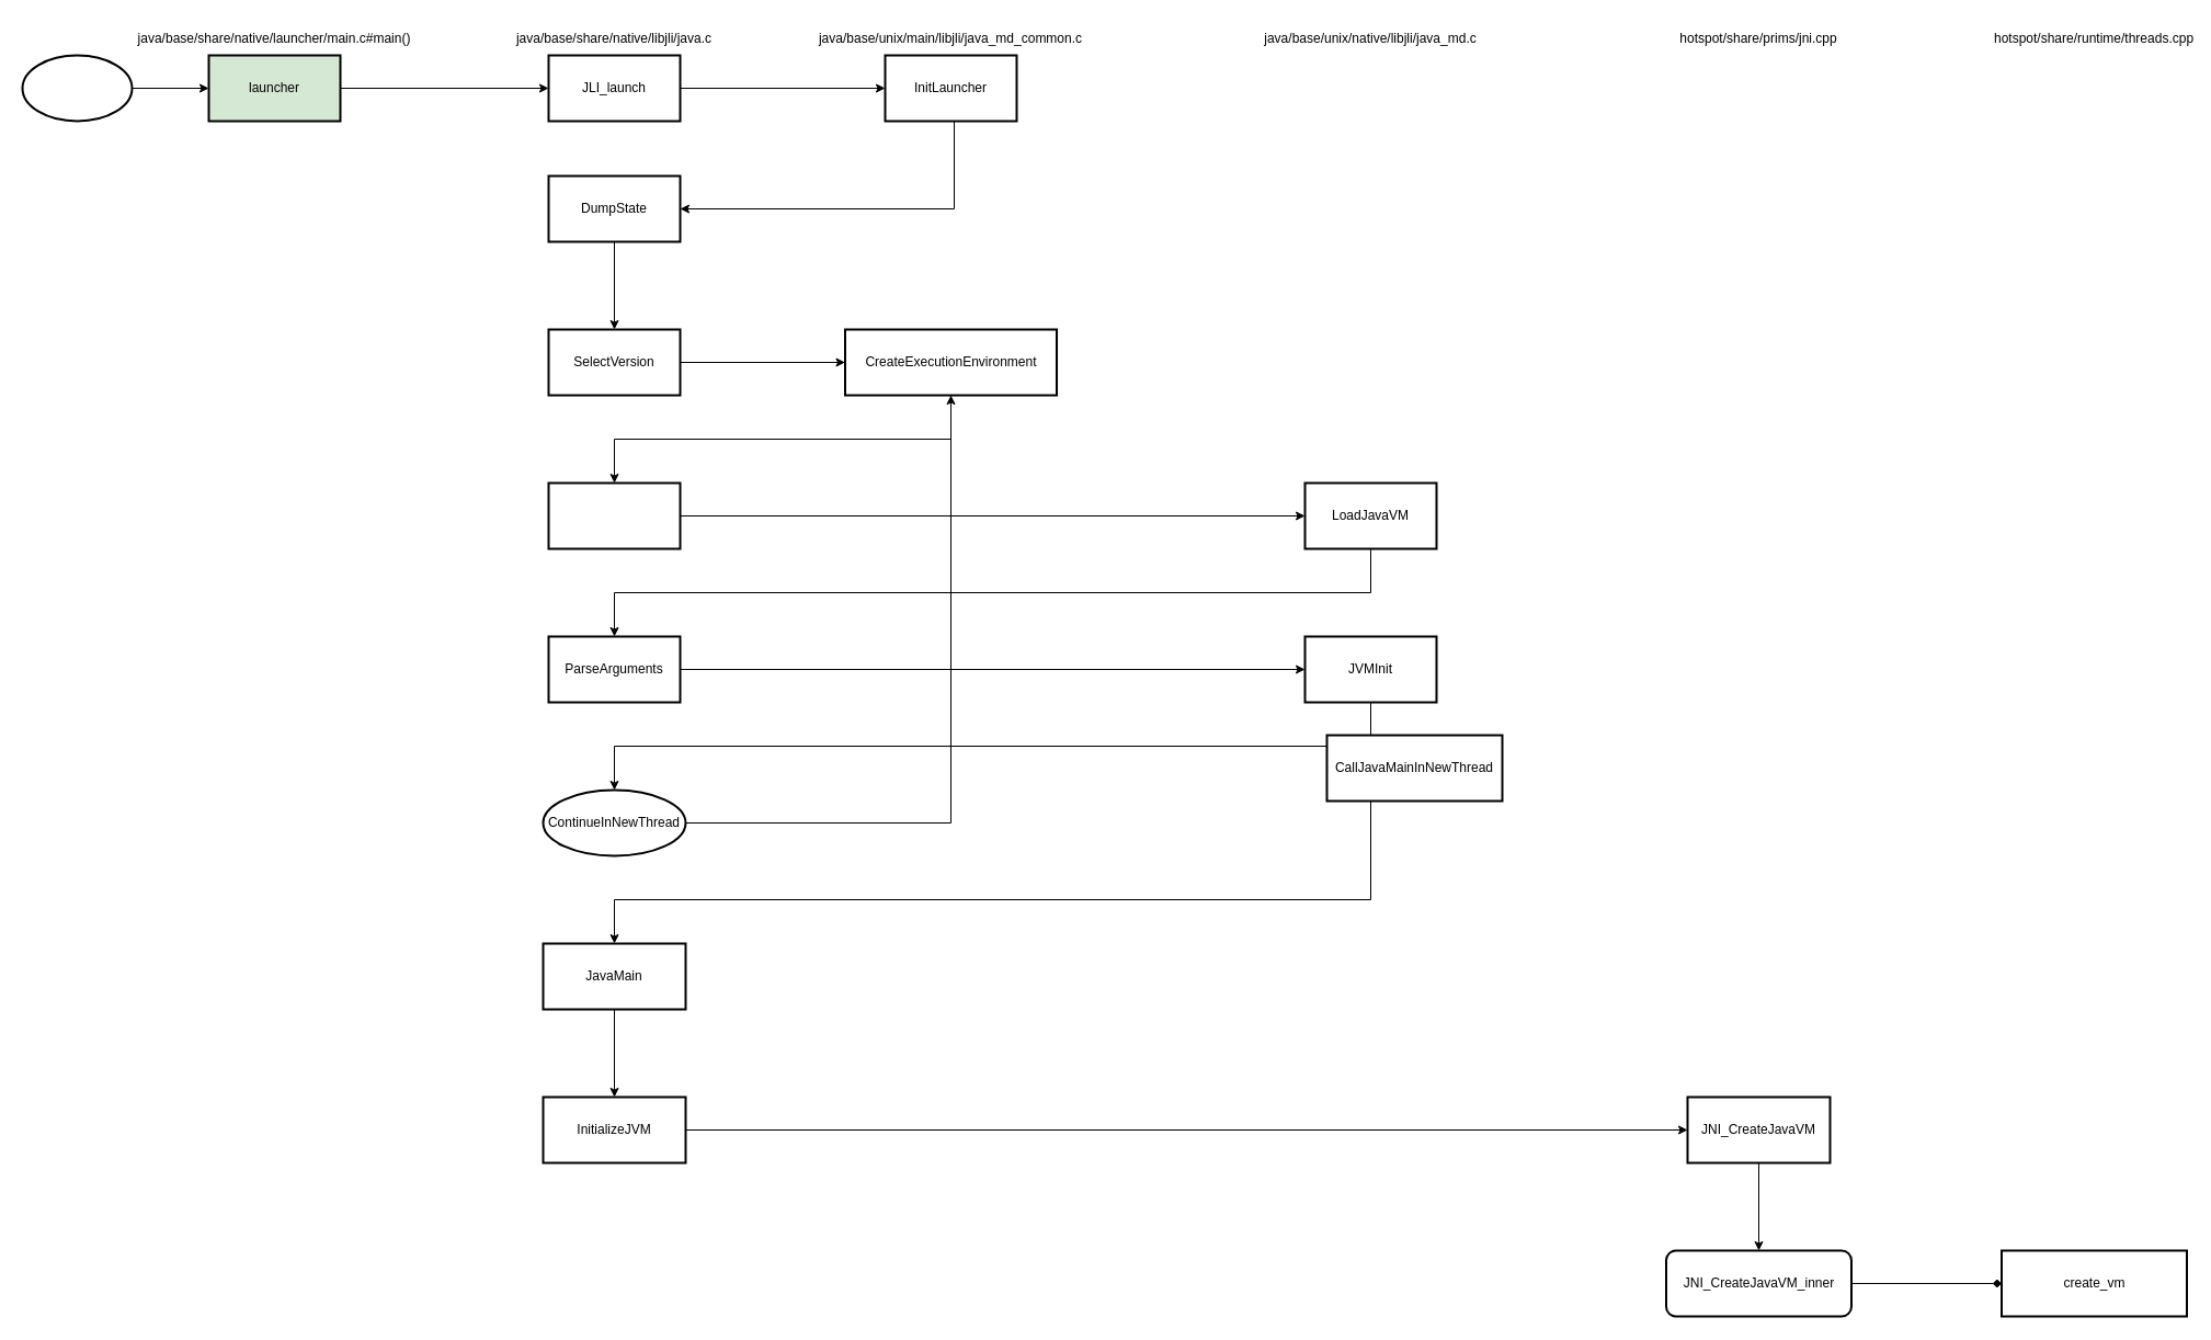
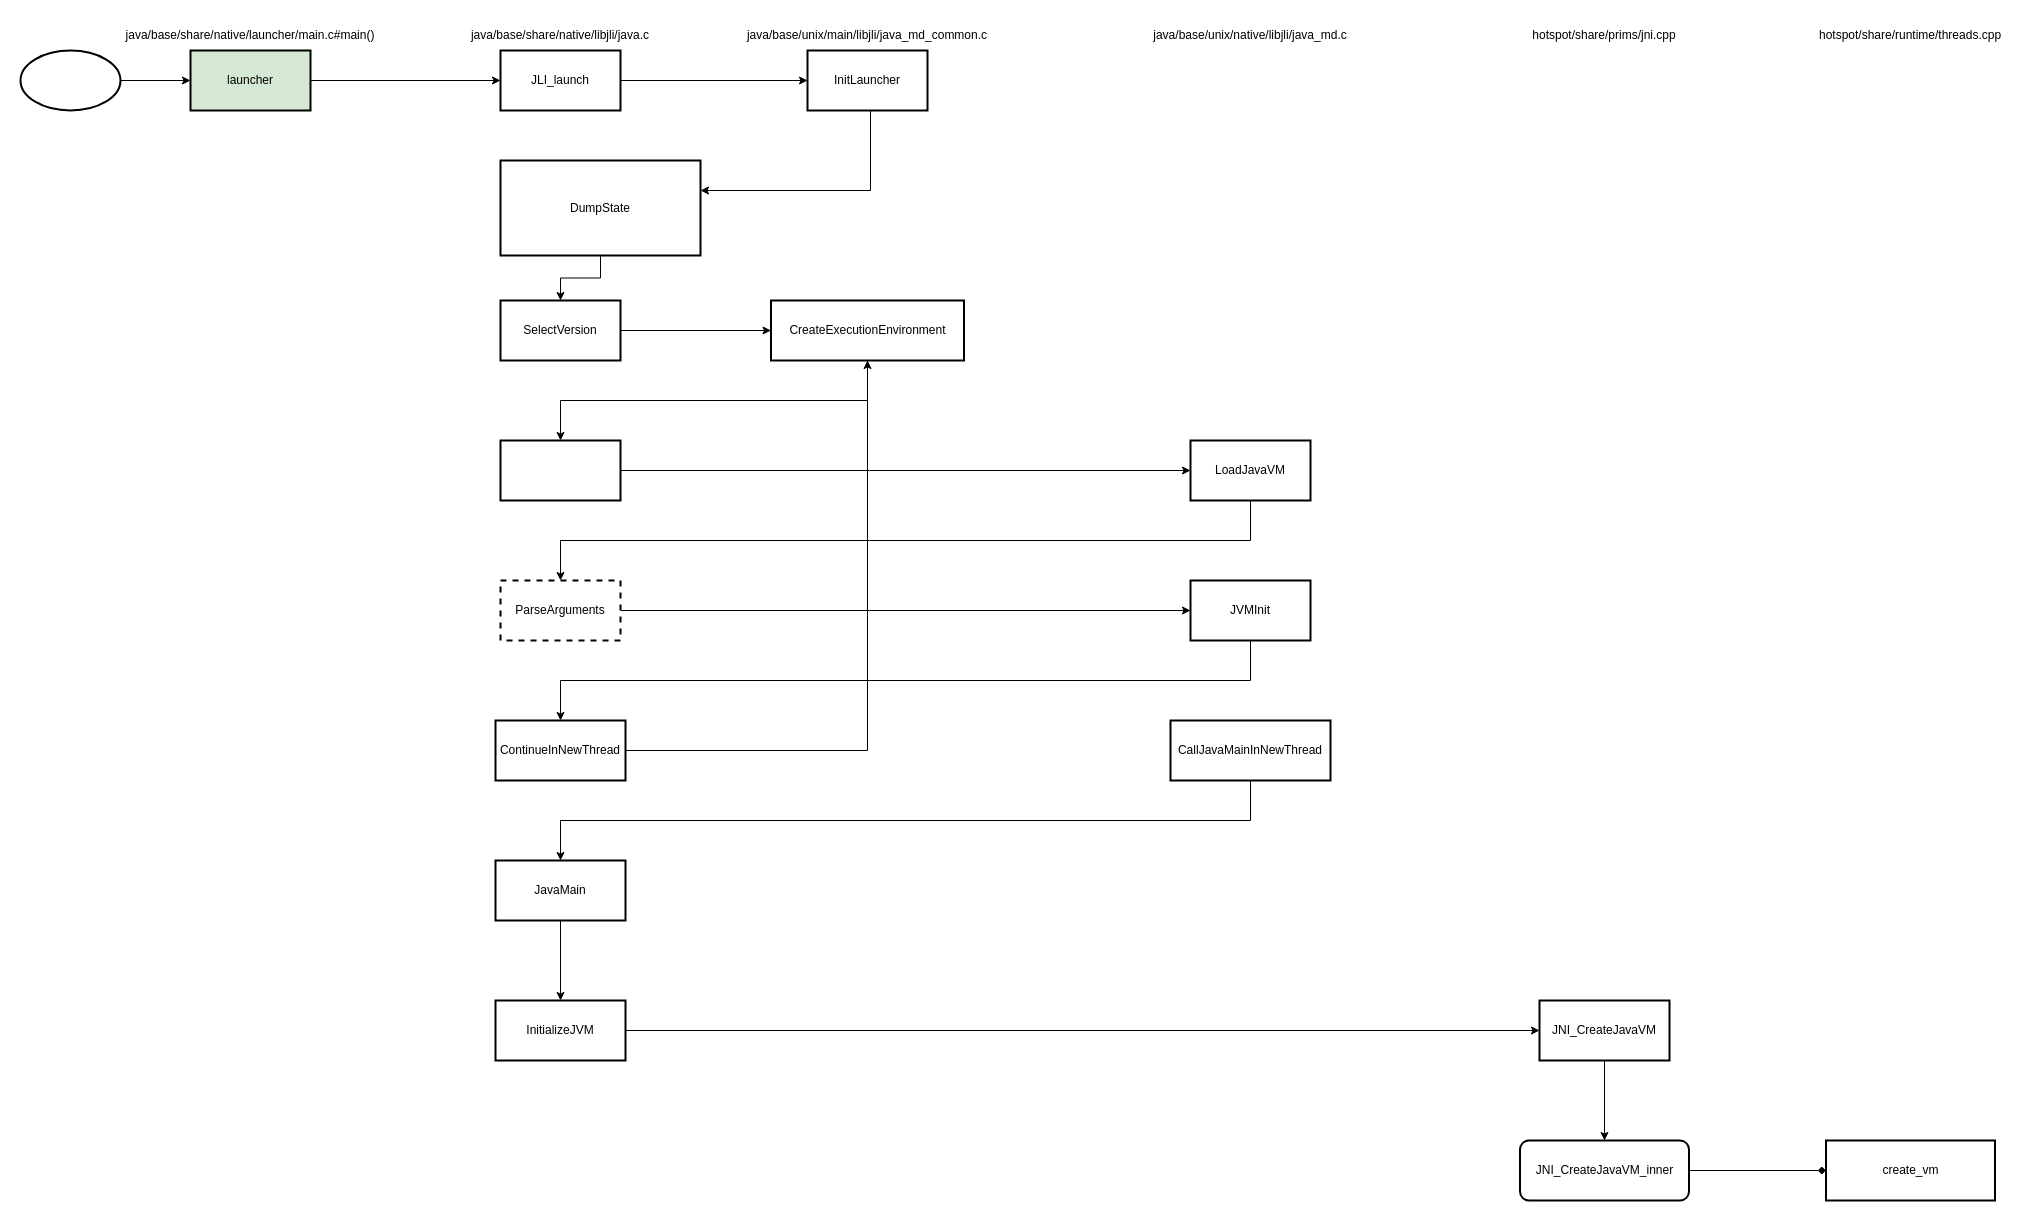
- <mxCell id="14" value="DumpState" style="whiteSpace=wrap;html=1;strokeWidth=2;" parent="1" vertex="1"><mxGeometry x="500" y="160" width="120" height="60" as="geometry" /></mxCell>
+ <mxCell id="14" value="DumpState" style="whiteSpace=wrap;html=1;strokeWidth=2;" parent="1" vertex="1"><mxGeometry x="500" y="160" width="200" height="95" as="geometry" /></mxCell>
- <mxCell id="25" value="ParseArguments" style="whiteSpace=wrap;html=1;strokeWidth=2;" parent="1" vertex="1"><mxGeometry x="500" y="580" width="120" height="60" as="geometry" /></mxCell>
+ <mxCell id="25" value="ParseArguments" style="whiteSpace=wrap;html=1;strokeWidth=2;dashed=1;" parent="1" vertex="1"><mxGeometry x="500" y="580" width="120" height="60" as="geometry" /></mxCell>
- <mxCell id="31" value="CallJavaMainInNewThread" style="whiteSpace=wrap;html=1;strokeWidth=2;" vertex="1" parent="1"><mxGeometry x="1210" y="670" width="160" height="60" as="geometry" /></mxCell>
+ <mxCell id="31" value="CallJavaMainInNewThread" style="whiteSpace=wrap;html=1;strokeWidth=2;" vertex="1" parent="1"><mxGeometry x="1170" y="720" width="160" height="60" as="geometry" /></mxCell>
- <mxCell id="29" value="ContinueInNewThread" style="ellipse;whiteSpace=wrap;html=1;strokeWidth=2;" parent="1" vertex="1"><mxGeometry x="495" y="720" width="130" height="60" as="geometry" /></mxCell>
+ <mxCell id="29" value="ContinueInNewThread" style="whiteSpace=wrap;html=1;strokeWidth=2;" parent="1" vertex="1"><mxGeometry x="495" y="720" width="130" height="60" as="geometry" /></mxCell>
